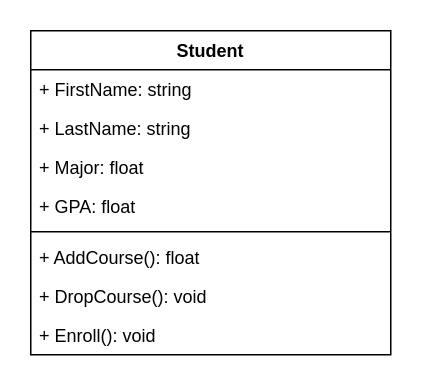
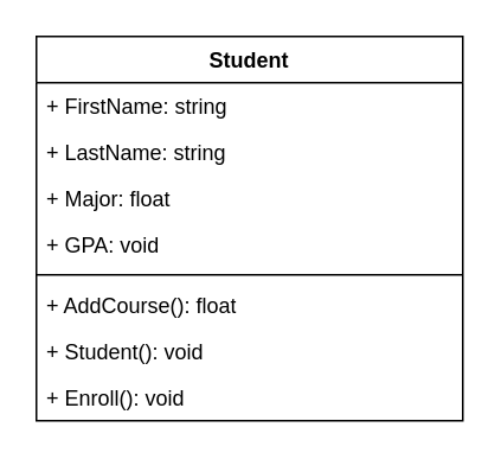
- <mxCell id="6" value="+ GPA: float" style="text;strokeColor=none;fillColor=none;align=left;verticalAlign=top;spacingLeft=4;spacingRight=4;overflow=hidden;rotatable=0;points=[[0,0.5],[1,0.5]];portConstraint=eastwest;whiteSpace=wrap;html=1;" vertex="1" parent="2"><mxGeometry y="104" width="240" height="26" as="geometry" /></mxCell>
+ <mxCell id="6" value="+ GPA: void" style="text;strokeColor=none;fillColor=none;align=left;verticalAlign=top;spacingLeft=4;spacingRight=4;overflow=hidden;rotatable=0;points=[[0,0.5],[1,0.5]];portConstraint=eastwest;whiteSpace=wrap;html=1;" vertex="1" parent="2"><mxGeometry y="104" width="240" height="26" as="geometry" /></mxCell>
- <mxCell id="9" value="+ DropCourse(): void" style="text;strokeColor=none;fillColor=none;align=left;verticalAlign=top;spacingLeft=4;spacingRight=4;overflow=hidden;rotatable=0;points=[[0,0.5],[1,0.5]];portConstraint=eastwest;whiteSpace=wrap;html=1;" vertex="1" parent="2"><mxGeometry y="164" width="240" height="26" as="geometry" /></mxCell>
+ <mxCell id="9" value="+ Student(): void" style="text;strokeColor=none;fillColor=none;align=left;verticalAlign=top;spacingLeft=4;spacingRight=4;overflow=hidden;rotatable=0;points=[[0,0.5],[1,0.5]];portConstraint=eastwest;whiteSpace=wrap;html=1;" vertex="1" parent="2"><mxGeometry y="164" width="240" height="26" as="geometry" /></mxCell>
